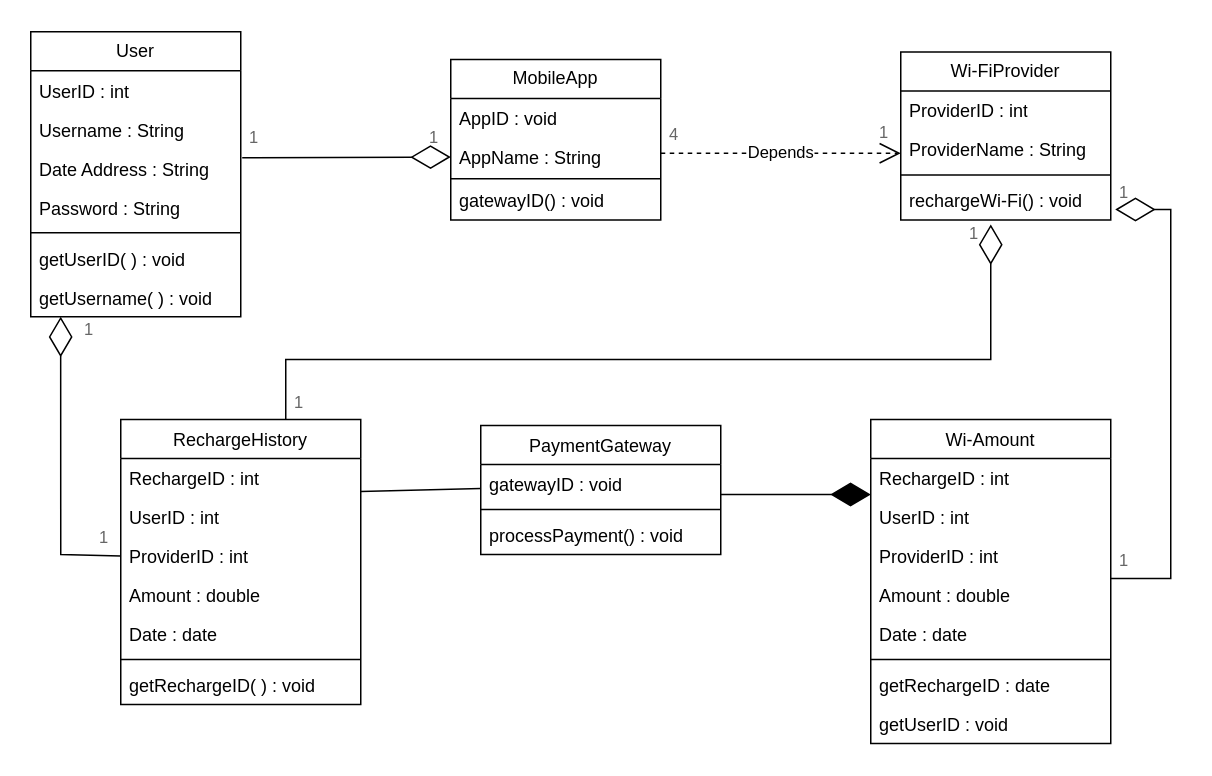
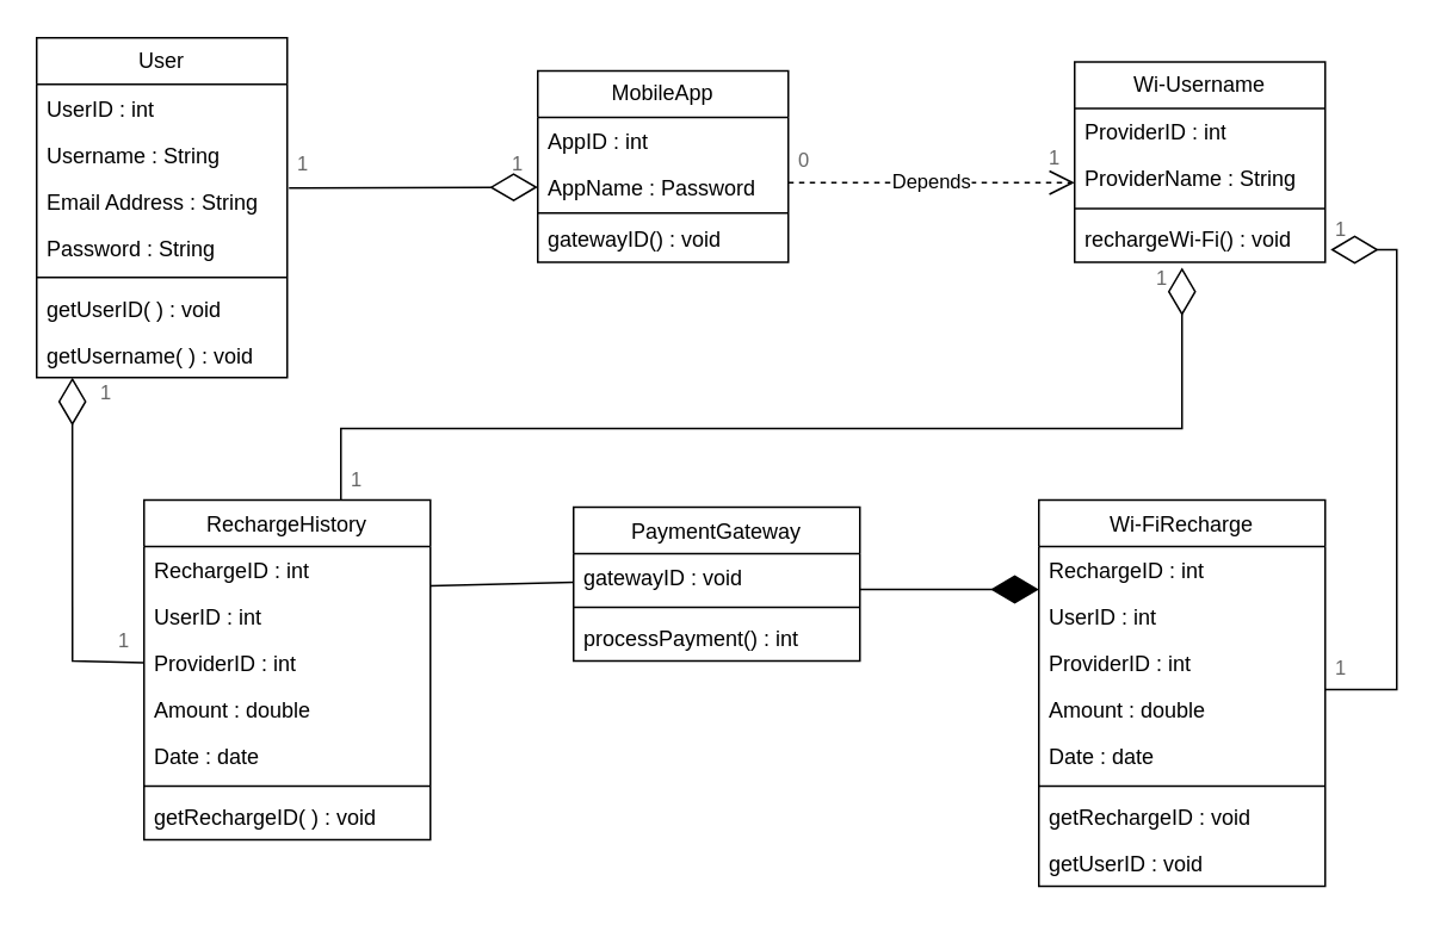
- <mxCell id="36" value="Wi-FiProvider" style="swimlane;fontStyle=0;childLayout=stackLayout;horizontal=1;startSize=26;fillColor=none;horizontalStack=0;resizeParent=1;resizeParentMax=0;resizeLast=0;collapsible=1;marginBottom=0;whiteSpace=wrap;html=1;" vertex="1" parent="1"><mxGeometry x="600" y="34" width="140" height="112" as="geometry" /></mxCell>
+ <mxCell id="36" value="Wi-Username" style="swimlane;fontStyle=0;childLayout=stackLayout;horizontal=1;startSize=26;fillColor=none;horizontalStack=0;resizeParent=1;resizeParentMax=0;resizeLast=0;collapsible=1;marginBottom=0;whiteSpace=wrap;html=1;" vertex="1" parent="1"><mxGeometry x="600" y="34" width="140" height="112" as="geometry" /></mxCell>
- <mxCell id="32" value="AppID : void" style="text;strokeColor=none;fillColor=none;align=left;verticalAlign=top;spacingLeft=4;spacingRight=4;overflow=hidden;rotatable=0;points=[[0,0.5],[1,0.5]];portConstraint=eastwest;whiteSpace=wrap;html=1;" vertex="1" parent="31"><mxGeometry y="26" width="140" height="26" as="geometry" /></mxCell>
+ <mxCell id="32" value="AppID : int" style="text;strokeColor=none;fillColor=none;align=left;verticalAlign=top;spacingLeft=4;spacingRight=4;overflow=hidden;rotatable=0;points=[[0,0.5],[1,0.5]];portConstraint=eastwest;whiteSpace=wrap;html=1;" vertex="1" parent="31"><mxGeometry y="26" width="140" height="26" as="geometry" /></mxCell>
- <mxCell id="45" value="4" style="strokeWidth=1;shadow=0;dashed=0;align=center;html=1;shape=mxgraph.mockup.text.textBox;fontColor=#666666;align=left;fontSize=11;spacingLeft=4;spacingTop=-3;whiteSpace=wrap;strokeColor=none;mainText=;fillColor=none;" vertex="1" parent="1"><mxGeometry x="440" y="80" width="20" height="20" as="geometry" /></mxCell>
+ <mxCell id="45" value="0" style="strokeWidth=1;shadow=0;dashed=0;align=center;html=1;shape=mxgraph.mockup.text.textBox;fontColor=#666666;align=left;fontSize=11;spacingLeft=4;spacingTop=-3;whiteSpace=wrap;strokeColor=none;mainText=;fillColor=none;" vertex="1" parent="1"><mxGeometry x="440" y="80" width="20" height="20" as="geometry" /></mxCell>
- <mxCell id="33" value="AppName : String" style="text;strokeColor=none;fillColor=none;align=left;verticalAlign=top;spacingLeft=4;spacingRight=4;overflow=hidden;rotatable=0;points=[[0,0.5],[1,0.5]];portConstraint=eastwest;whiteSpace=wrap;html=1;" vertex="1" parent="31"><mxGeometry y="52" width="140" height="26" as="geometry" /></mxCell>
+ <mxCell id="33" value="AppName : Password" style="text;strokeColor=none;fillColor=none;align=left;verticalAlign=top;spacingLeft=4;spacingRight=4;overflow=hidden;rotatable=0;points=[[0,0.5],[1,0.5]];portConstraint=eastwest;whiteSpace=wrap;html=1;" vertex="1" parent="31"><mxGeometry y="52" width="140" height="26" as="geometry" /></mxCell>
- <mxCell id="26" value="Date Address : String" style="text;strokeColor=none;fillColor=none;align=left;verticalAlign=top;spacingLeft=4;spacingRight=4;overflow=hidden;rotatable=0;points=[[0,0.5],[1,0.5]];portConstraint=eastwest;whiteSpace=wrap;html=1;" vertex="1" parent="23"><mxGeometry y="78" width="140" height="26" as="geometry" /></mxCell>
+ <mxCell id="26" value="Email Address : String" style="text;strokeColor=none;fillColor=none;align=left;verticalAlign=top;spacingLeft=4;spacingRight=4;overflow=hidden;rotatable=0;points=[[0,0.5],[1,0.5]];portConstraint=eastwest;whiteSpace=wrap;html=1;" vertex="1" parent="23"><mxGeometry y="78" width="140" height="26" as="geometry" /></mxCell>
- <mxCell id="14" value="Wi-Amount" style="swimlane;fontStyle=0;align=center;verticalAlign=top;childLayout=stackLayout;horizontal=1;startSize=26;horizontalStack=0;resizeParent=1;resizeLast=0;collapsible=1;marginBottom=0;rounded=0;shadow=0;strokeWidth=1;" parent="1" vertex="1"><mxGeometry x="580" y="279" width="160" height="216" as="geometry"><mxRectangle x="550" y="140" width="160" height="26" as="alternateBounds" /></mxGeometry></mxCell>
+ <mxCell id="14" value="Wi-FiRecharge" style="swimlane;fontStyle=0;align=center;verticalAlign=top;childLayout=stackLayout;horizontal=1;startSize=26;horizontalStack=0;resizeParent=1;resizeLast=0;collapsible=1;marginBottom=0;rounded=0;shadow=0;strokeWidth=1;" parent="1" vertex="1"><mxGeometry x="580" y="279" width="160" height="216" as="geometry"><mxRectangle x="550" y="140" width="160" height="26" as="alternateBounds" /></mxGeometry></mxCell>
- <mxCell id="13" value="processPayment() : void" style="text;align=left;verticalAlign=top;spacingLeft=4;spacingRight=4;overflow=hidden;rotatable=0;points=[[0,0.5],[1,0.5]];portConstraint=eastwest;" vertex="1" parent="10"><mxGeometry y="60" width="160" height="26" as="geometry" /></mxCell>
+ <mxCell id="13" value="processPayment() : int" style="text;align=left;verticalAlign=top;spacingLeft=4;spacingRight=4;overflow=hidden;rotatable=0;points=[[0,0.5],[1,0.5]];portConstraint=eastwest;" vertex="1" parent="10"><mxGeometry y="60" width="160" height="26" as="geometry" /></mxCell>
- <mxCell id="21" value="getRechargeID : date" style="text;align=left;verticalAlign=top;spacingLeft=4;spacingRight=4;overflow=hidden;rotatable=0;points=[[0,0.5],[1,0.5]];portConstraint=eastwest;" vertex="1" parent="14"><mxGeometry y="164" width="160" height="26" as="geometry" /></mxCell>
+ <mxCell id="21" value="getRechargeID : void" style="text;align=left;verticalAlign=top;spacingLeft=4;spacingRight=4;overflow=hidden;rotatable=0;points=[[0,0.5],[1,0.5]];portConstraint=eastwest;" vertex="1" parent="14"><mxGeometry y="164" width="160" height="26" as="geometry" /></mxCell>
